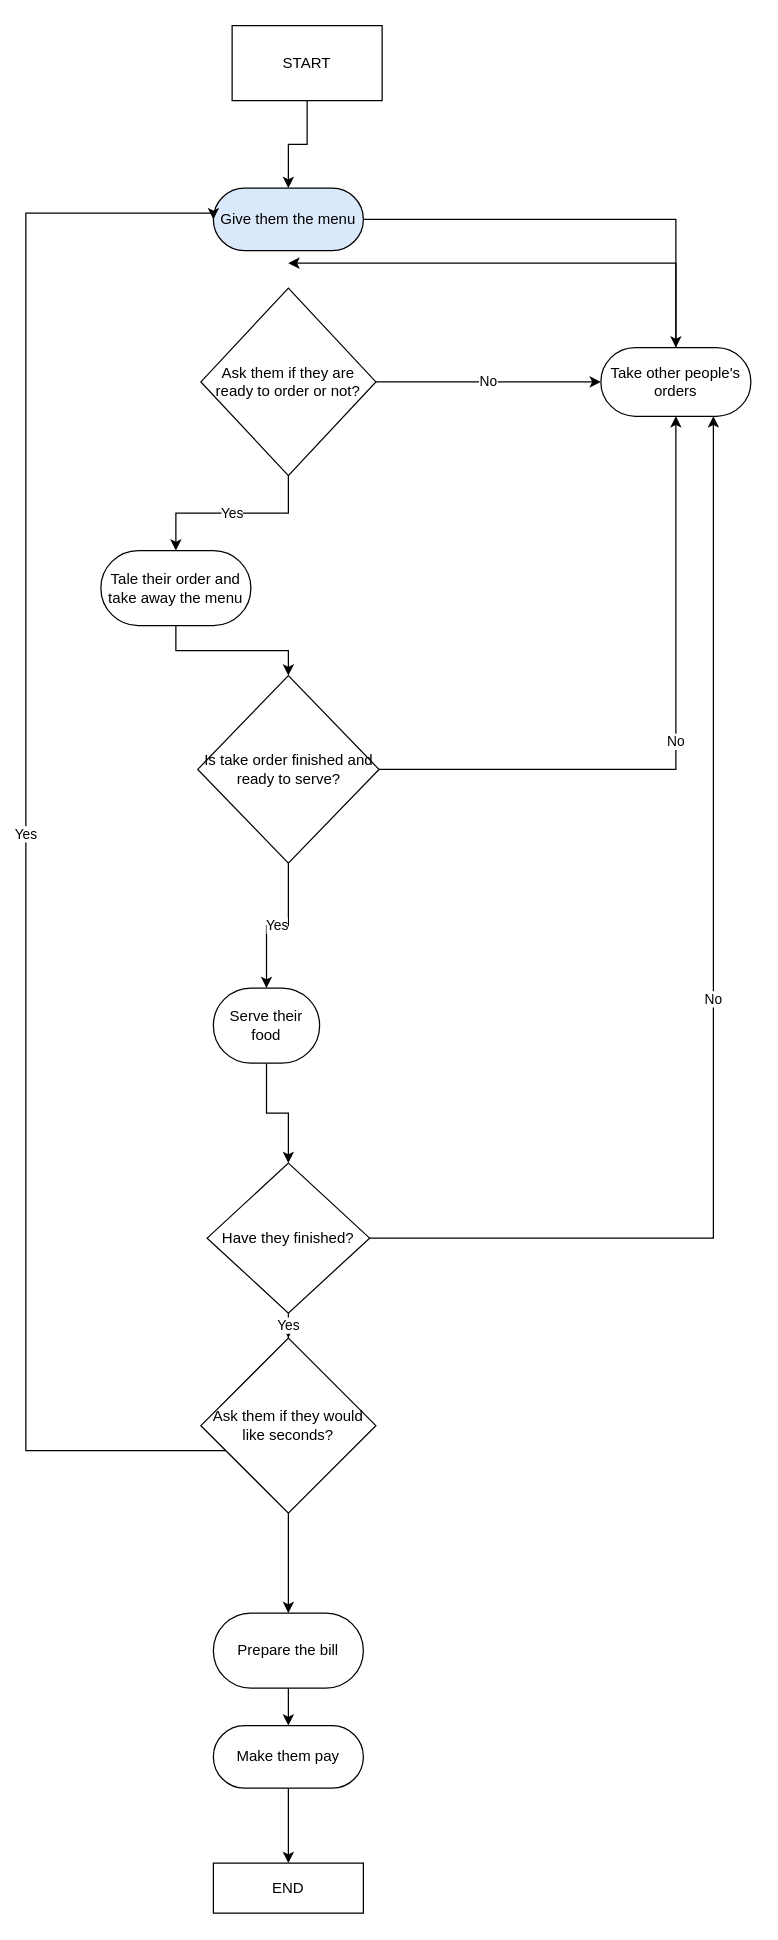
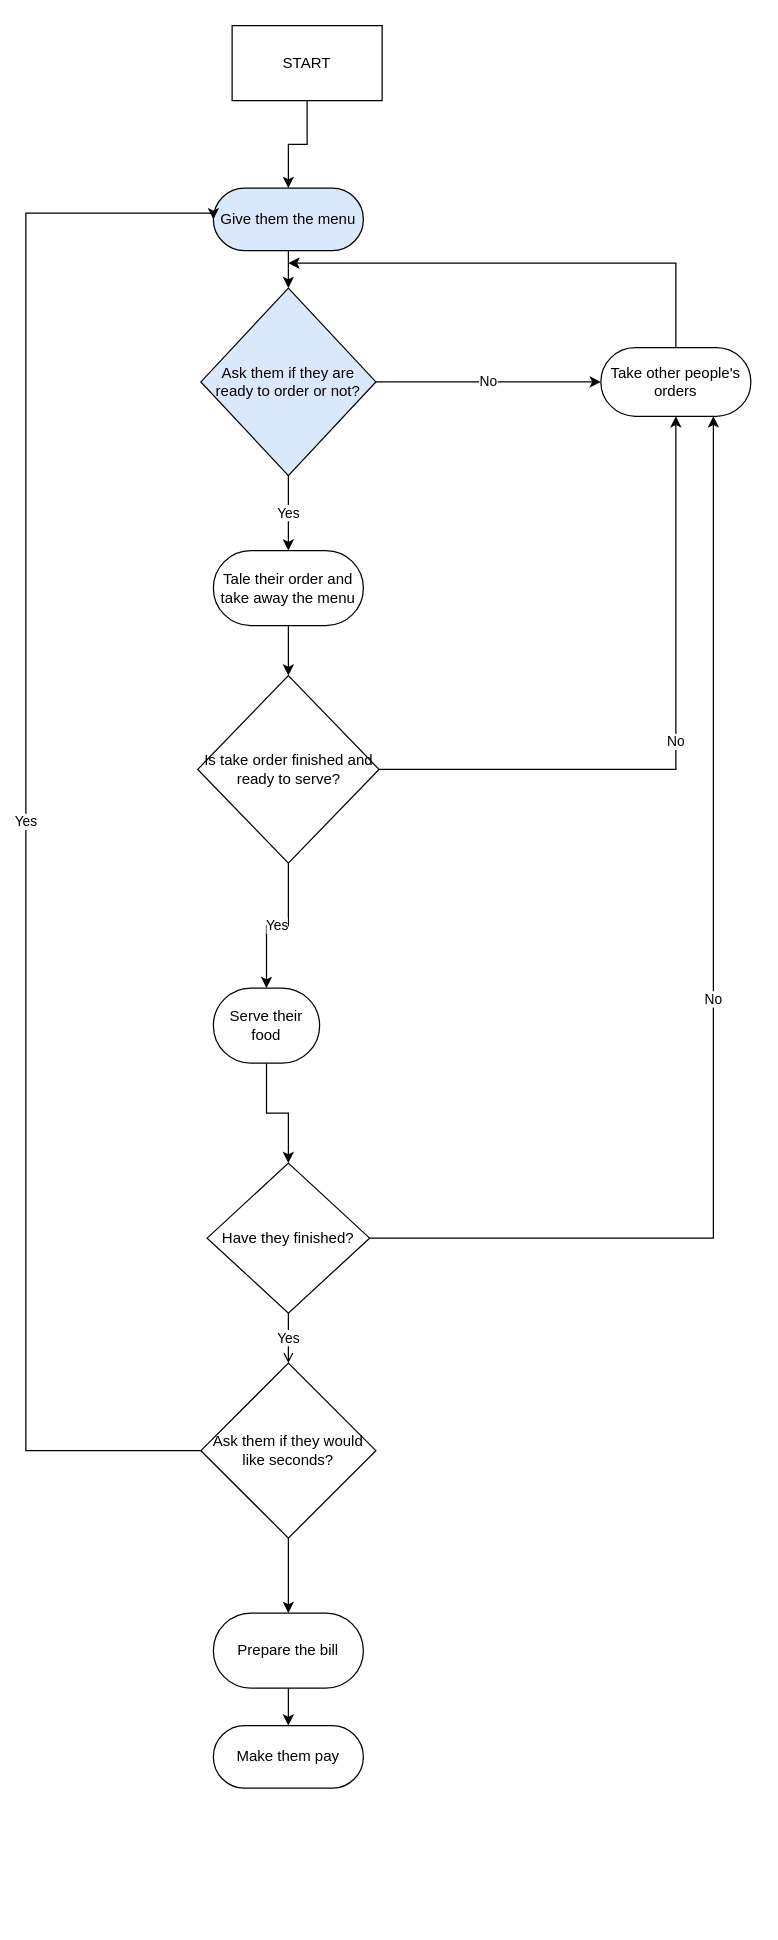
- <mxCell id="4" style="edgeStyle=orthogonalEdgeStyle;rounded=0;orthogonalLoop=1;jettySize=auto;html=1;" edge="1" parent="1" source="5" target="12"><mxGeometry relative="1" as="geometry" /></mxCell>
+ <mxCell id="4" style="edgeStyle=orthogonalEdgeStyle;rounded=0;orthogonalLoop=1;jettySize=auto;html=1;entryX=0.5;entryY=0;entryDx=0;entryDy=0;" edge="1" parent="1" source="5" target="10"><mxGeometry relative="1" as="geometry" /></mxCell>
- <mxCell id="10" value="Ask them if they are ready to order or not?" style="rhombus;whiteSpace=wrap;html=1;" vertex="1" parent="1"><mxGeometry x="160" y="230" width="140" height="150" as="geometry" /></mxCell>
+ <mxCell id="10" value="Ask them if they are ready to order or not?" style="rhombus;whiteSpace=wrap;html=1;fillColor=#dae8fc;" vertex="1" parent="1"><mxGeometry x="160" y="230" width="140" height="150" as="geometry" /></mxCell>
- <mxCell id="7" value="Tale their order and take away the menu" style="rounded=1;whiteSpace=wrap;html=1;arcSize=50;" vertex="1" parent="1"><mxGeometry x="80" y="440" width="120" height="60" as="geometry" /></mxCell>
+ <mxCell id="7" value="Tale their order and take away the menu" style="rounded=1;whiteSpace=wrap;html=1;arcSize=50;" vertex="1" parent="1"><mxGeometry x="170" y="440" width="120" height="60" as="geometry" /></mxCell>
- <mxCell id="23" value="Ask them if they would like seconds?" style="rhombus;whiteSpace=wrap;html=1;" vertex="1" parent="1"><mxGeometry x="160" y="1070" width="140" height="140" as="geometry" /></mxCell>
+ <mxCell id="23" value="Ask them if they would like seconds?" style="rhombus;whiteSpace=wrap;html=1;" vertex="1" parent="1"><mxGeometry x="160" y="1090" width="140" height="140" as="geometry" /></mxCell>
- <mxCell id="26" style="edgeStyle=orthogonalEdgeStyle;rounded=0;orthogonalLoop=1;jettySize=auto;html=1;entryX=0.5;entryY=0;entryDx=0;entryDy=0;" edge="1" parent="1" source="27" target="28"><mxGeometry relative="1" as="geometry" /></mxCell>
- <mxCell id="28" value="END" style="rounded=0;whiteSpace=wrap;html=1;" vertex="1" parent="1"><mxGeometry x="170" y="1490" width="120" height="40" as="geometry" /></mxCell>
